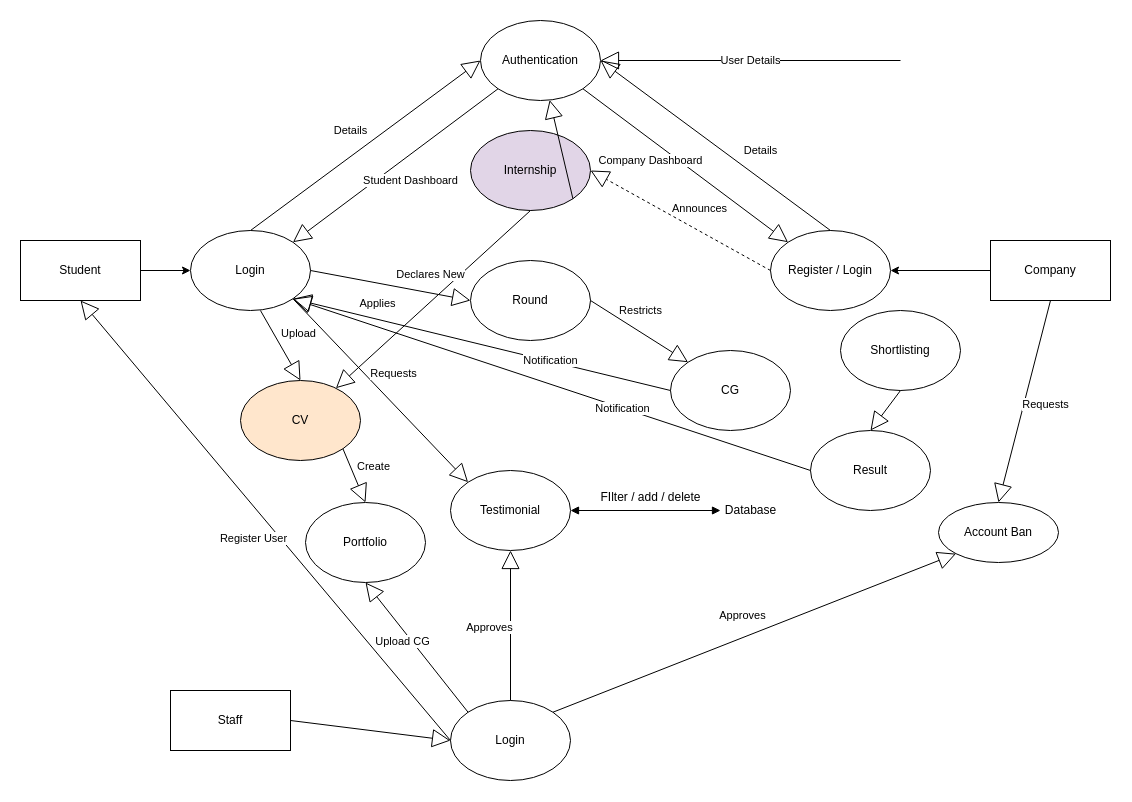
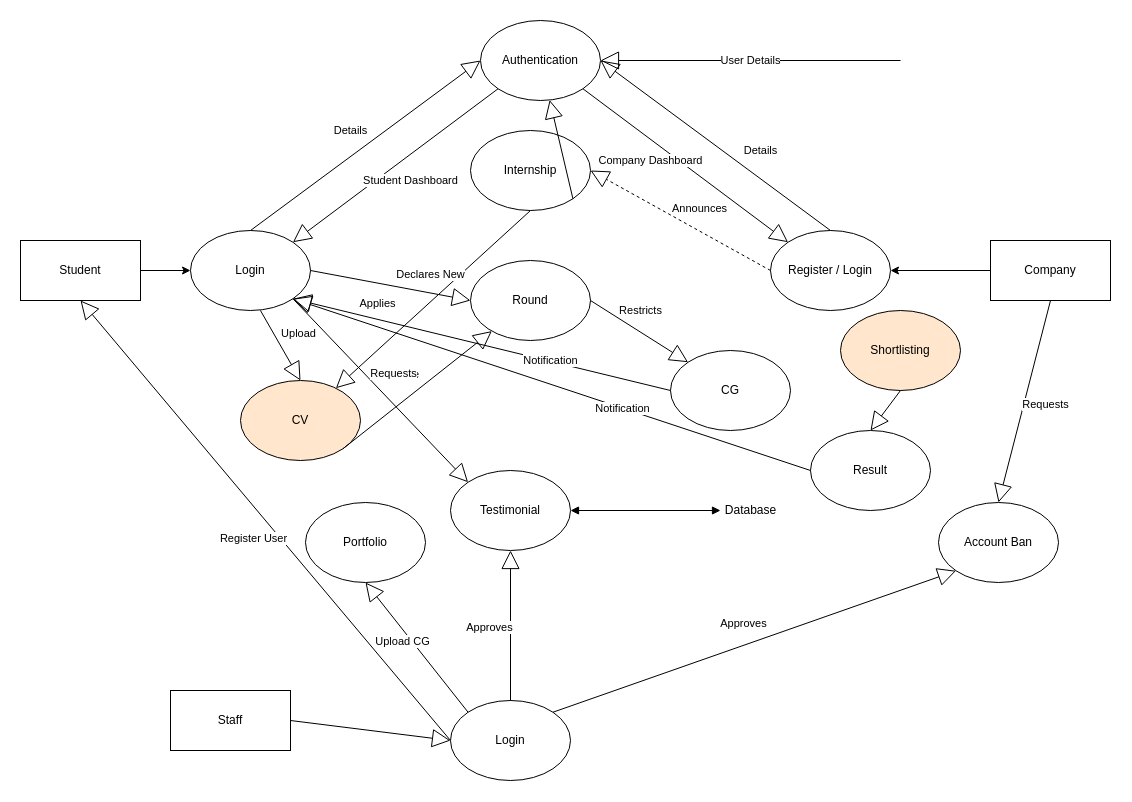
- <mxCell id="18" value="Internship" style="ellipse;whiteSpace=wrap;html=1;fillColor=#e1d5e7;" vertex="1" parent="1"><mxGeometry x="470" y="130" width="120" height="80" as="geometry" /></mxCell>
+ <mxCell id="18" value="Internship" style="ellipse;whiteSpace=wrap;html=1;" vertex="1" parent="1"><mxGeometry x="470" y="130" width="120" height="80" as="geometry" /></mxCell>
- <mxCell id="33" value="Shortlisting" style="ellipse;whiteSpace=wrap;html=1;" vertex="1" parent="1"><mxGeometry x="840" y="310" width="120" height="80" as="geometry" /></mxCell>
+ <mxCell id="33" value="Shortlisting" style="ellipse;whiteSpace=wrap;html=1;fillColor=#ffe6cc;" vertex="1" parent="1"><mxGeometry x="840" y="310" width="120" height="80" as="geometry" /></mxCell>
- <mxCell id="17" value="Create" style="endArrow=block;endSize=16;endFill=0;html=1;rounded=0;exitX=1;exitY=1;exitDx=0;exitDy=0;entryX=0.5;entryY=0;entryDx=0;entryDy=0;" edge="1" parent="1" source="14" target="15"><mxGeometry x="-0.022" y="21" width="160" relative="1" as="geometry"><mxPoint x="320" y="280" as="sourcePoint" /><mxPoint x="420" y="280" as="targetPoint" /><mxPoint as="offset" /></mxGeometry></mxCell>
+ <mxCell id="17" value="Create" style="endArrow=block;endSize=16;endFill=0;html=1;rounded=0;exitX=1;exitY=1;exitDx=0;exitDy=0;" edge="1" parent="1" source="14" target="20"><mxGeometry x="-0.022" y="21" width="160" relative="1" as="geometry"><mxPoint x="320" y="280" as="sourcePoint" /><mxPoint x="420" y="280" as="targetPoint" /><mxPoint as="offset" /></mxGeometry></mxCell>
- <mxCell id="43" value="&lt;span style=&quot;font-weight: normal;&quot;&gt;FIlter / add / delete&lt;/span&gt;" style="text;align=center;fontStyle=1;verticalAlign=middle;spacingLeft=3;spacingRight=3;strokeColor=none;rotatable=0;points=[[0,0.5],[1,0.5]];portConstraint=eastwest;html=1;" vertex="1" parent="1"><mxGeometry x="610" y="484" width="80" height="26" as="geometry" /></mxCell>
- <mxCell id="31" value="Account Ban" style="ellipse;whiteSpace=wrap;html=1;" vertex="1" parent="1"><mxGeometry x="938" y="502" width="120" height="60" as="geometry" /></mxCell>
+ <mxCell id="31" value="Account Ban" style="ellipse;whiteSpace=wrap;html=1;" vertex="1" parent="1"><mxGeometry x="938" y="502" width="120" height="80" as="geometry" /></mxCell>
